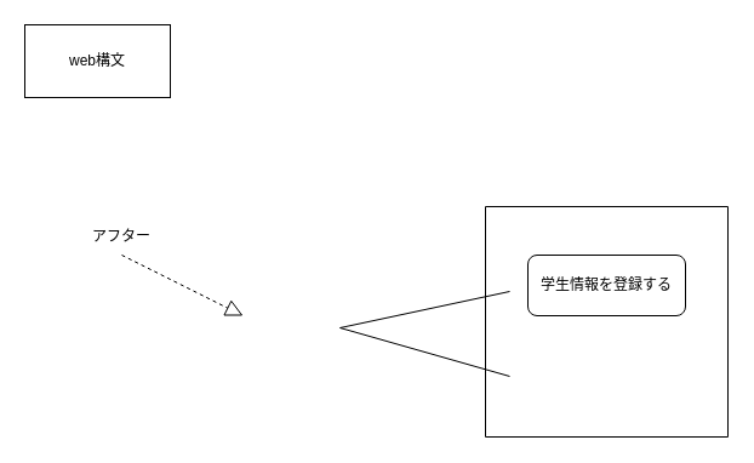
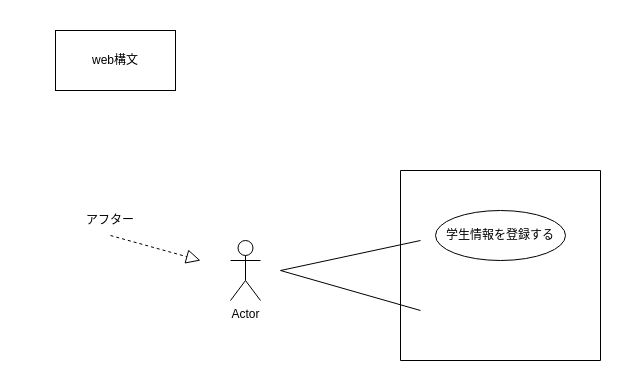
- <mxCell id="3" value="web構文" style="rounded=0;whiteSpace=wrap;html=1;" vertex="1" parent="1"><mxGeometry x="20" y="20" width="120" height="60" as="geometry" /></mxCell>
+ <mxCell id="3" value="web構文" style="rounded=0;whiteSpace=wrap;html=1;" vertex="1" parent="1"><mxGeometry x="55" y="30" width="120" height="60" as="geometry" /></mxCell>
- <mxCell id="8" value="アフター" style="text;html=1;align=center;verticalAlign=middle;whiteSpace=wrap;rounded=0;" vertex="1" parent="1"><mxGeometry x="70" y="180" width="60" height="30" as="geometry" /></mxCell>
+ <mxCell id="8" value="アフター" style="text;html=1;align=center;verticalAlign=middle;whiteSpace=wrap;rounded=0;" vertex="1" parent="1"><mxGeometry x="80" y="205" width="60" height="30" as="geometry" /></mxCell>
- <mxCell id="5" value="学生情報を登録する" style="whiteSpace=wrap;html=1;rounded=1;" vertex="1" parent="4"><mxGeometry x="35" y="40" width="130" height="50" as="geometry" /></mxCell>
+ <mxCell id="5" value="学生情報を登録する" style="ellipse;whiteSpace=wrap;html=1;" vertex="1" parent="4"><mxGeometry x="35" y="40" width="130" height="50" as="geometry" /></mxCell>
+ <mxCell id="2" value="Actor" style="shape=umlActor;verticalLabelPosition=bottom;verticalAlign=top;html=1;outlineConnect=0;" vertex="1" parent="1"><mxGeometry x="230" y="240" width="30" height="60" as="geometry" /></mxCell>
